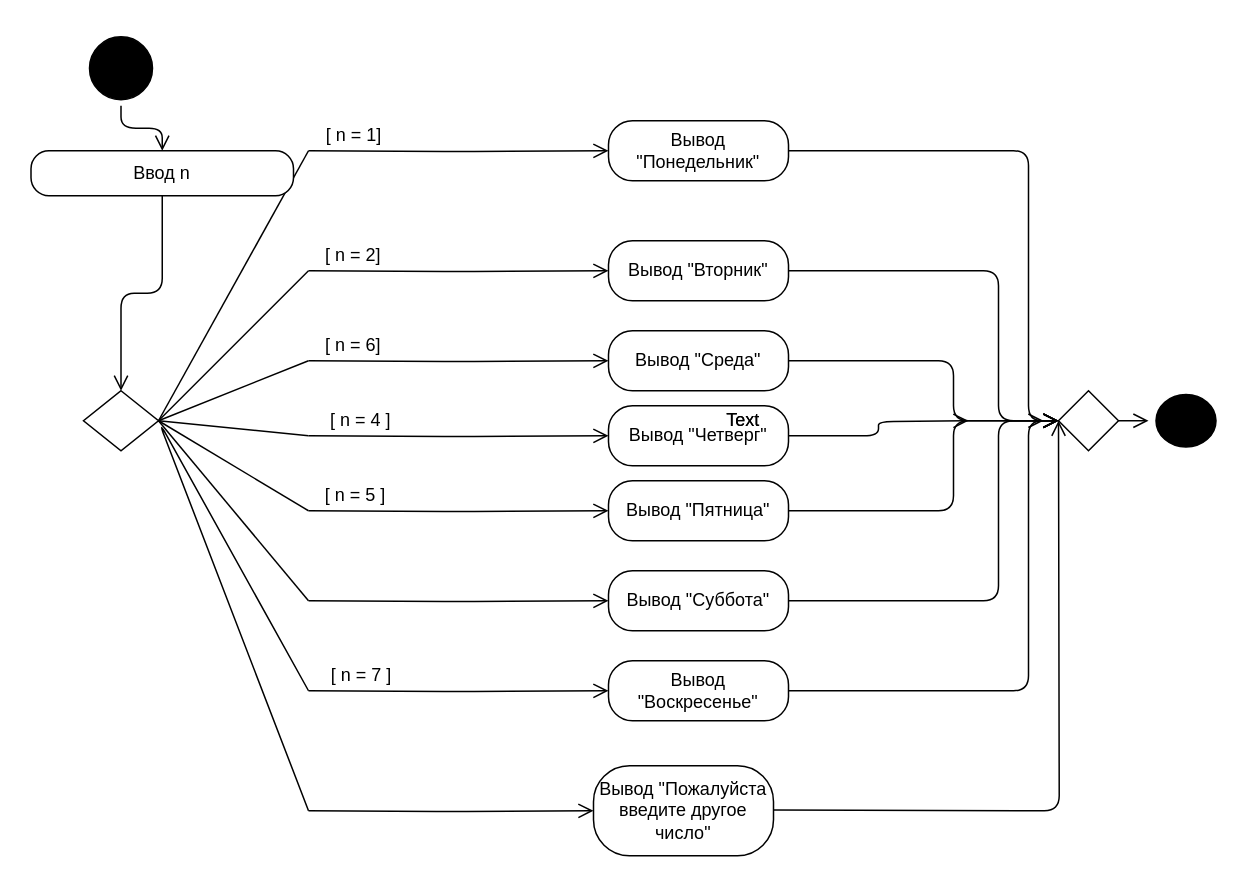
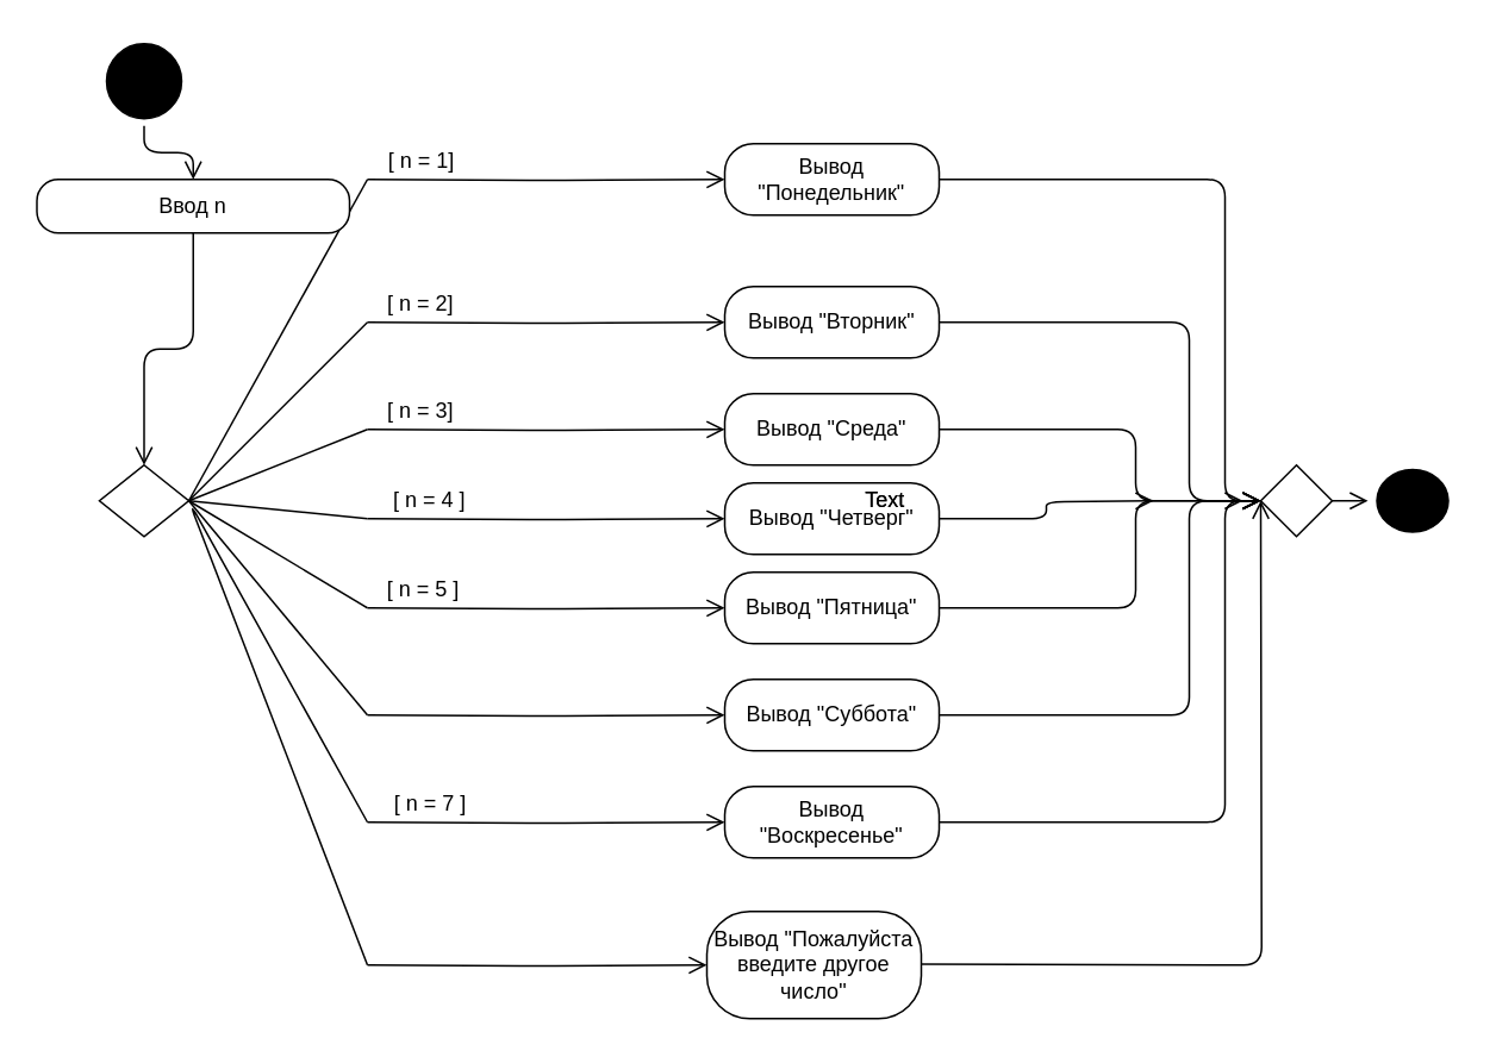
- <mxCell id="42" value="[ n = 6]" style="text;html=1;strokeColor=none;fillColor=none;align=center;verticalAlign=middle;whiteSpace=wrap;rounded=0;" vertex="1" parent="1"><mxGeometry x="215" y="220" width="40" height="20" as="geometry" /></mxCell>
+ <mxCell id="42" value="[ n = 3]" style="text;html=1;strokeColor=none;fillColor=none;align=center;verticalAlign=middle;whiteSpace=wrap;rounded=0;" vertex="1" parent="1"><mxGeometry x="215" y="220" width="40" height="20" as="geometry" /></mxCell>
